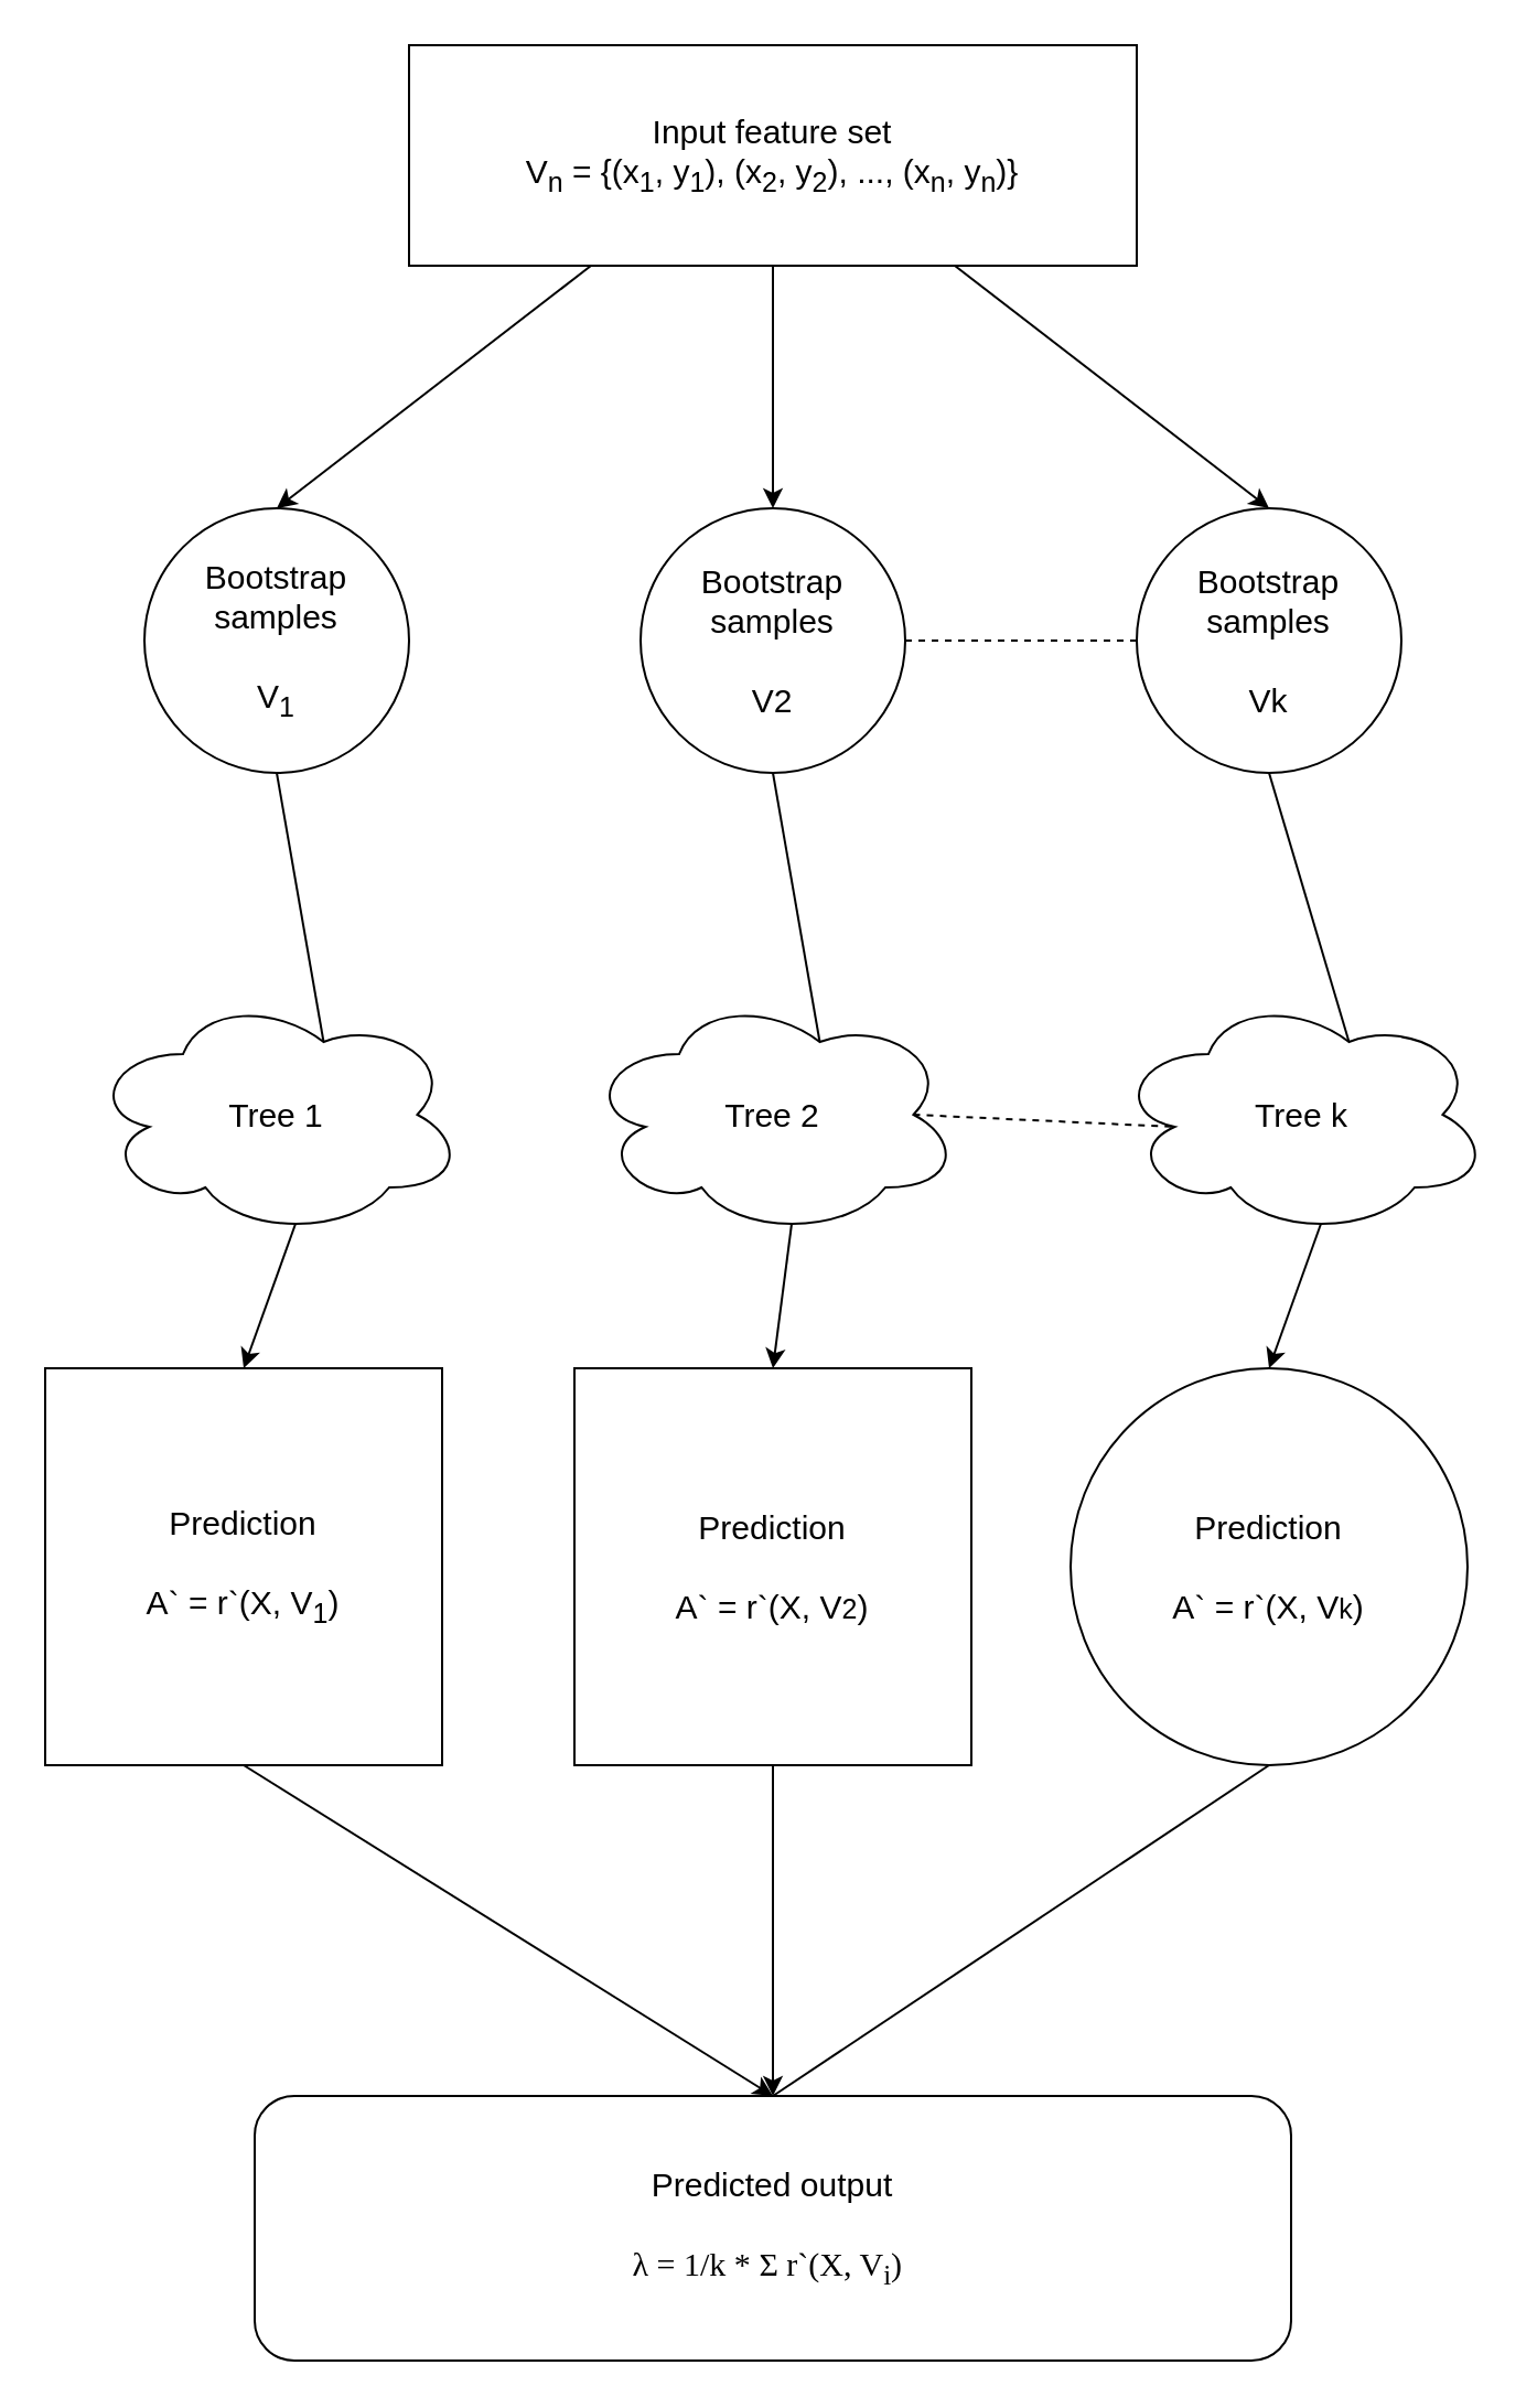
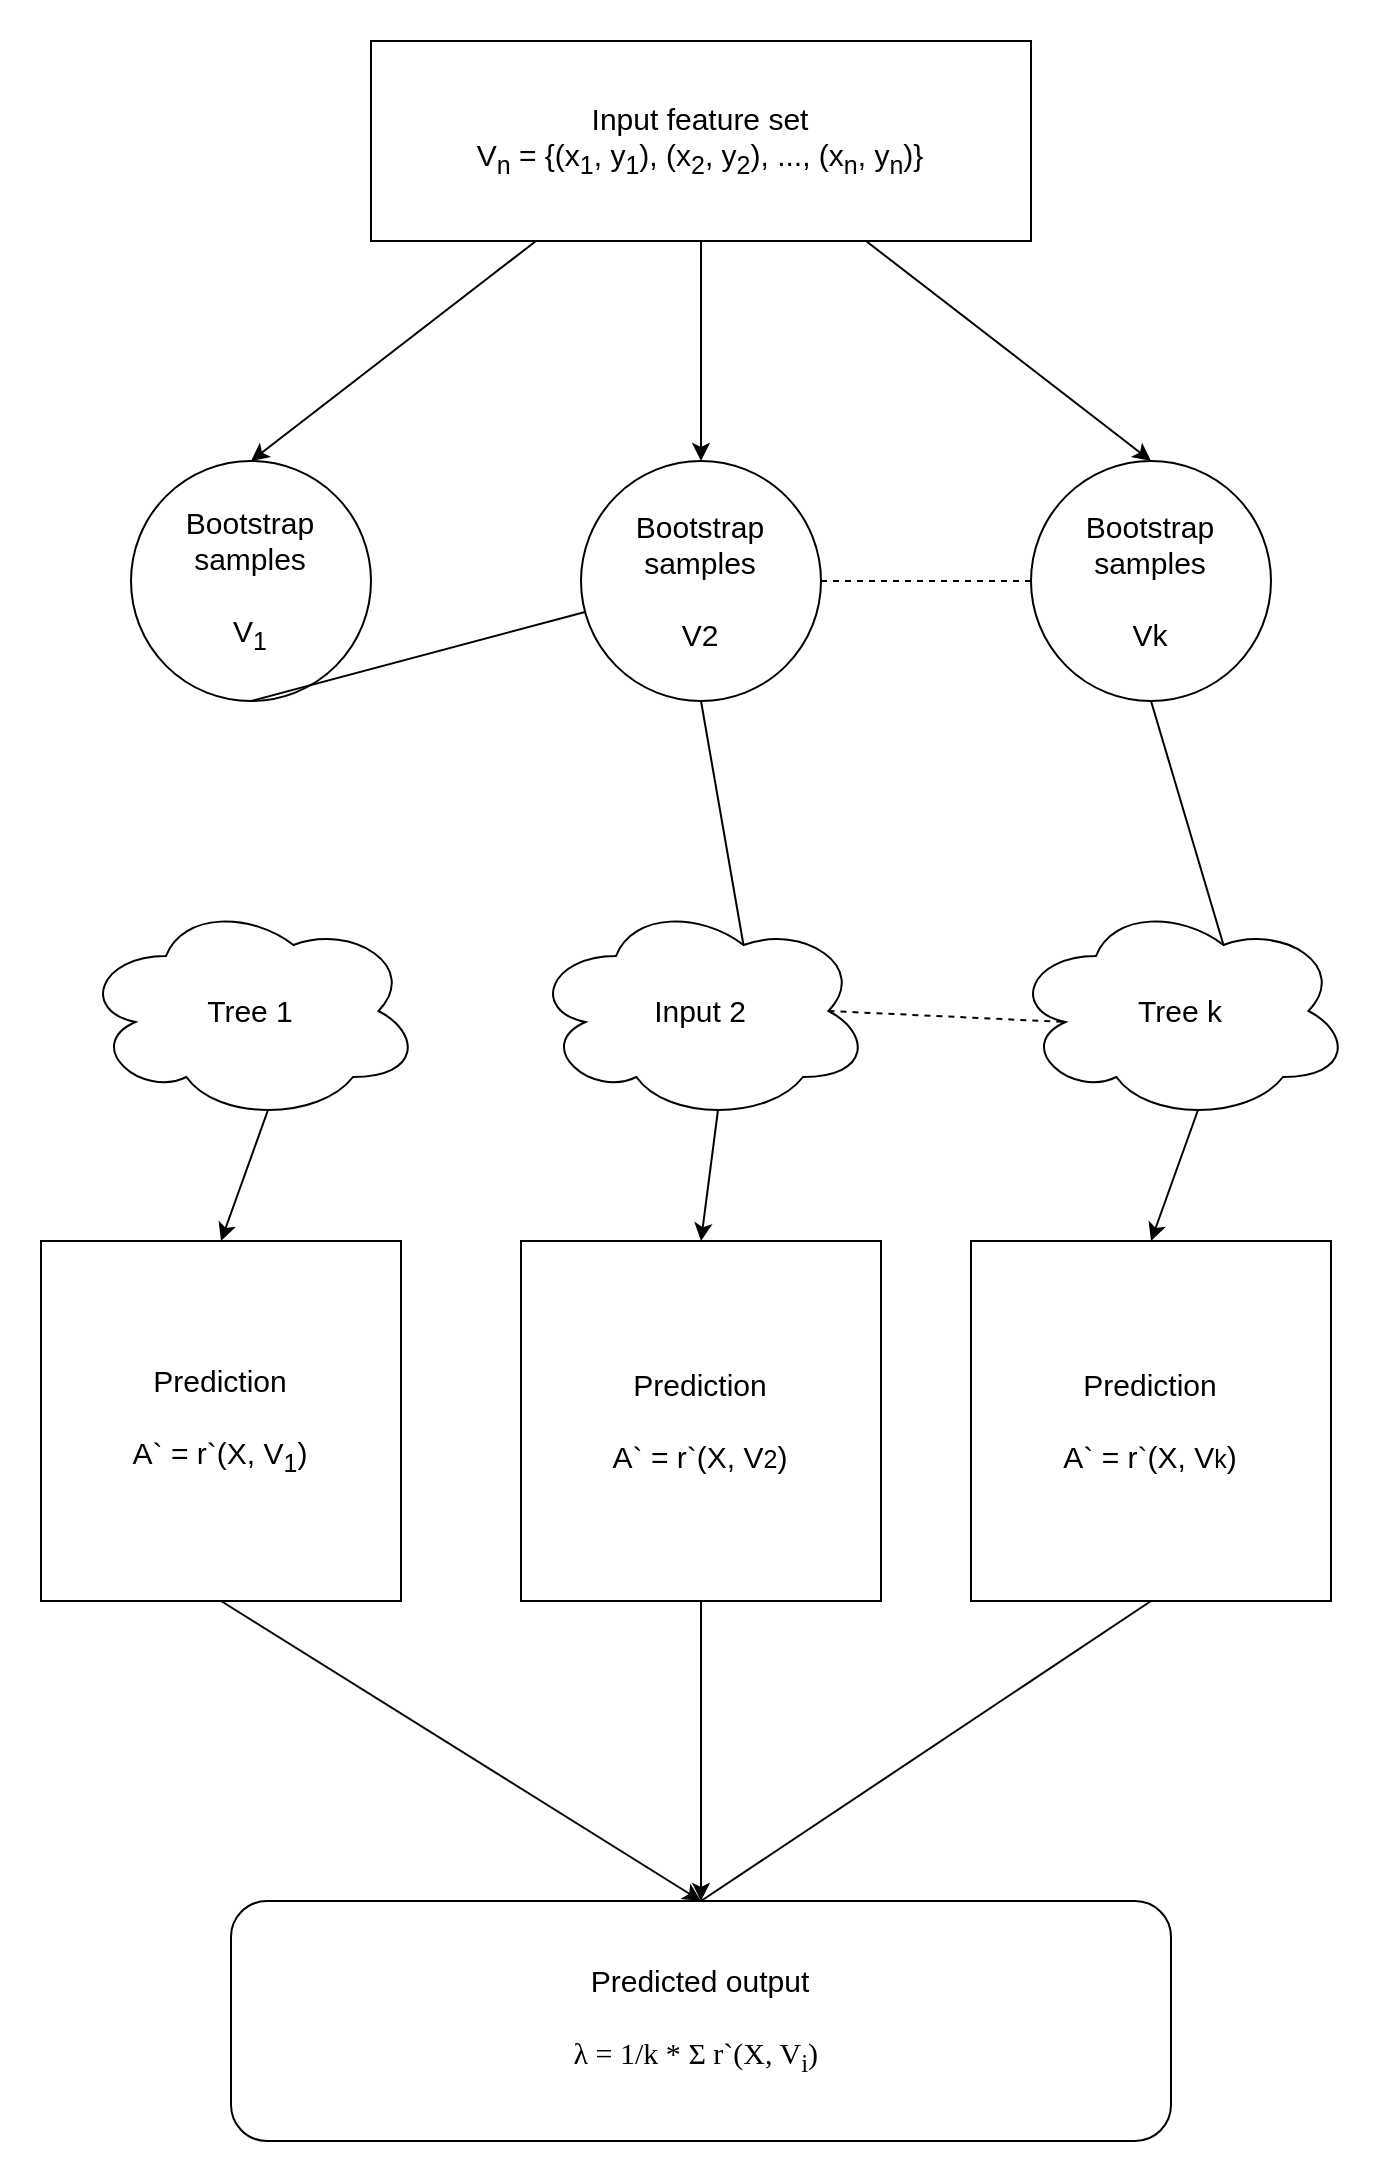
- <mxCell id="14" value="" style="endArrow=none;html=1;rounded=0;exitX=0.5;exitY=1;exitDx=0;exitDy=0;entryX=0.625;entryY=0.2;entryDx=0;entryDy=0;entryPerimeter=0;" edge="1" parent="1" source="6" target="10"><mxGeometry width="50" height="50" relative="1" as="geometry"><mxPoint x="155" y="330" as="sourcePoint" /><mxPoint x="205" y="280" as="targetPoint" /></mxGeometry></mxCell>
+ <mxCell id="14" value="" style="endArrow=none;html=1;rounded=0;exitX=0.5;exitY=1;exitDx=0;exitDy=0;" edge="1" parent="1" source="6" target="7"><mxGeometry width="50" height="50" relative="1" as="geometry"><mxPoint x="155" y="330" as="sourcePoint" /><mxPoint x="205" y="280" as="targetPoint" /></mxGeometry></mxCell>
- <mxCell id="11" value="&lt;font style=&quot;font-size: 15px;&quot;&gt;Tree 2&lt;/font&gt;" style="ellipse;shape=cloud;whiteSpace=wrap;html=1;" vertex="1" parent="1"><mxGeometry x="265" y="450" width="170" height="110" as="geometry" /></mxCell>
+ <mxCell id="11" value="&lt;font style=&quot;font-size: 15px;&quot;&gt;Input 2&lt;/font&gt;" style="ellipse;shape=cloud;whiteSpace=wrap;html=1;" vertex="1" parent="1"><mxGeometry x="265" y="450" width="170" height="110" as="geometry" /></mxCell>
- <mxCell id="19" value="&lt;font style=&quot;font-size: 15px;&quot;&gt;Prediction&lt;/font&gt;&lt;div&gt;&lt;font style=&quot;font-size: 15px;&quot;&gt;&lt;br&gt;&lt;/font&gt;&lt;/div&gt;&lt;div&gt;&lt;font style=&quot;font-size: 15px;&quot;&gt;A` = r`(X, V&lt;/font&gt;&lt;font style=&quot;&quot;&gt;&lt;span style=&quot;font-size: 12.5px;&quot;&gt;k&lt;/span&gt;&lt;span style=&quot;font-size: 15px;&quot;&gt;)&lt;/span&gt;&lt;/font&gt;&lt;/div&gt;" style="ellipse;whiteSpace=wrap;html=1;aspect=fixed;" vertex="1" parent="1"><mxGeometry x="485" y="620" width="180" height="180" as="geometry" /></mxCell>
+ <mxCell id="19" value="&lt;font style=&quot;font-size: 15px;&quot;&gt;Prediction&lt;/font&gt;&lt;div&gt;&lt;font style=&quot;font-size: 15px;&quot;&gt;&lt;br&gt;&lt;/font&gt;&lt;/div&gt;&lt;div&gt;&lt;font style=&quot;font-size: 15px;&quot;&gt;A` = r`(X, V&lt;/font&gt;&lt;font style=&quot;&quot;&gt;&lt;span style=&quot;font-size: 12.5px;&quot;&gt;k&lt;/span&gt;&lt;span style=&quot;font-size: 15px;&quot;&gt;)&lt;/span&gt;&lt;/font&gt;&lt;/div&gt;" style="whiteSpace=wrap;html=1;aspect=fixed;" vertex="1" parent="1"><mxGeometry x="485" y="620" width="180" height="180" as="geometry" /></mxCell>
